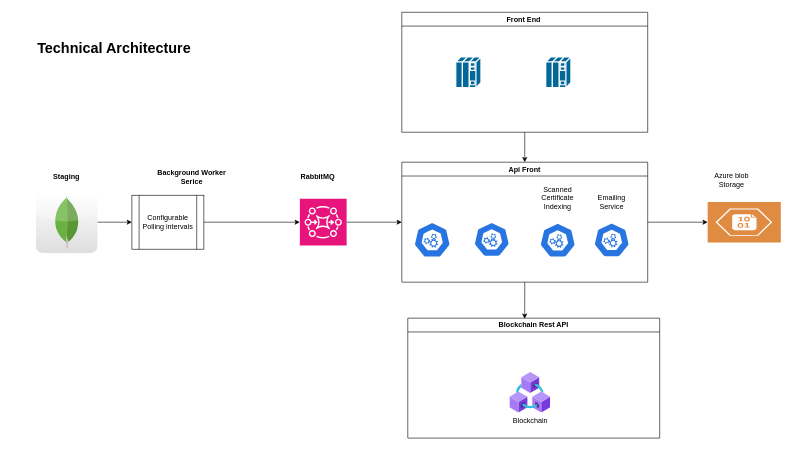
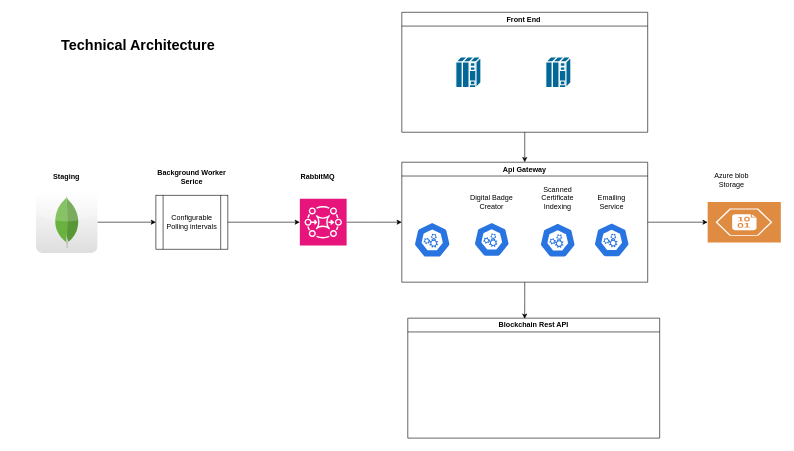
- <mxCell id="29" value="&lt;b&gt;&lt;font style=&quot;font-size: 24px;&quot;&gt;Technical Architecture&lt;/font&gt;&lt;/b&gt;" style="text;html=1;align=center;verticalAlign=middle;whiteSpace=wrap;rounded=0;" vertex="1" parent="1"><mxGeometry x="20.2" y="40" width="338.8" height="80" as="geometry" /></mxCell>
+ <mxCell id="29" value="&lt;b&gt;&lt;font style=&quot;font-size: 24px;&quot;&gt;Technical Architecture&lt;/font&gt;&lt;/b&gt;" style="text;html=1;align=center;verticalAlign=middle;whiteSpace=wrap;rounded=0;" vertex="1" parent="1"><mxGeometry x="60.2" y="35" width="338.8" height="80" as="geometry" /></mxCell>
- <mxCell id="12" value="Api Front" style="swimlane;whiteSpace=wrap;html=1;" vertex="1" parent="1"><mxGeometry x="669" y="270" width="410" height="200" as="geometry" /></mxCell>
+ <mxCell id="12" value="Api Gateway" style="swimlane;whiteSpace=wrap;html=1;" vertex="1" parent="1"><mxGeometry x="669" y="270" width="410" height="200" as="geometry" /></mxCell>
+ <mxCell id="16" value="Digital Badge Creator" style="text;html=1;align=center;verticalAlign=middle;whiteSpace=wrap;rounded=0;" vertex="1" parent="12"><mxGeometry x="110" y="40" width="80" height="51" as="geometry" /></mxCell>
- <mxCell id="2" value="Configurable Polling intervals" style="shape=process;whiteSpace=wrap;html=1;backgroundOutline=1;" vertex="1" parent="1"><mxGeometry x="219" y="325" width="120" height="90" as="geometry" /></mxCell>
+ <mxCell id="2" value="Configurable Polling intervals" style="shape=process;whiteSpace=wrap;html=1;backgroundOutline=1;" vertex="1" parent="1"><mxGeometry x="259" y="325" width="120" height="90" as="geometry" /></mxCell>
- <mxCell id="23" value="Blockchain" style="image;aspect=fixed;html=1;points=[];align=center;fontSize=12;image=img/lib/azure2/blockchain/Azure_Blockchain_Service.svg;" vertex="1" parent="22"><mxGeometry x="170" y="90" width="68" height="68" as="geometry" /></mxCell>
